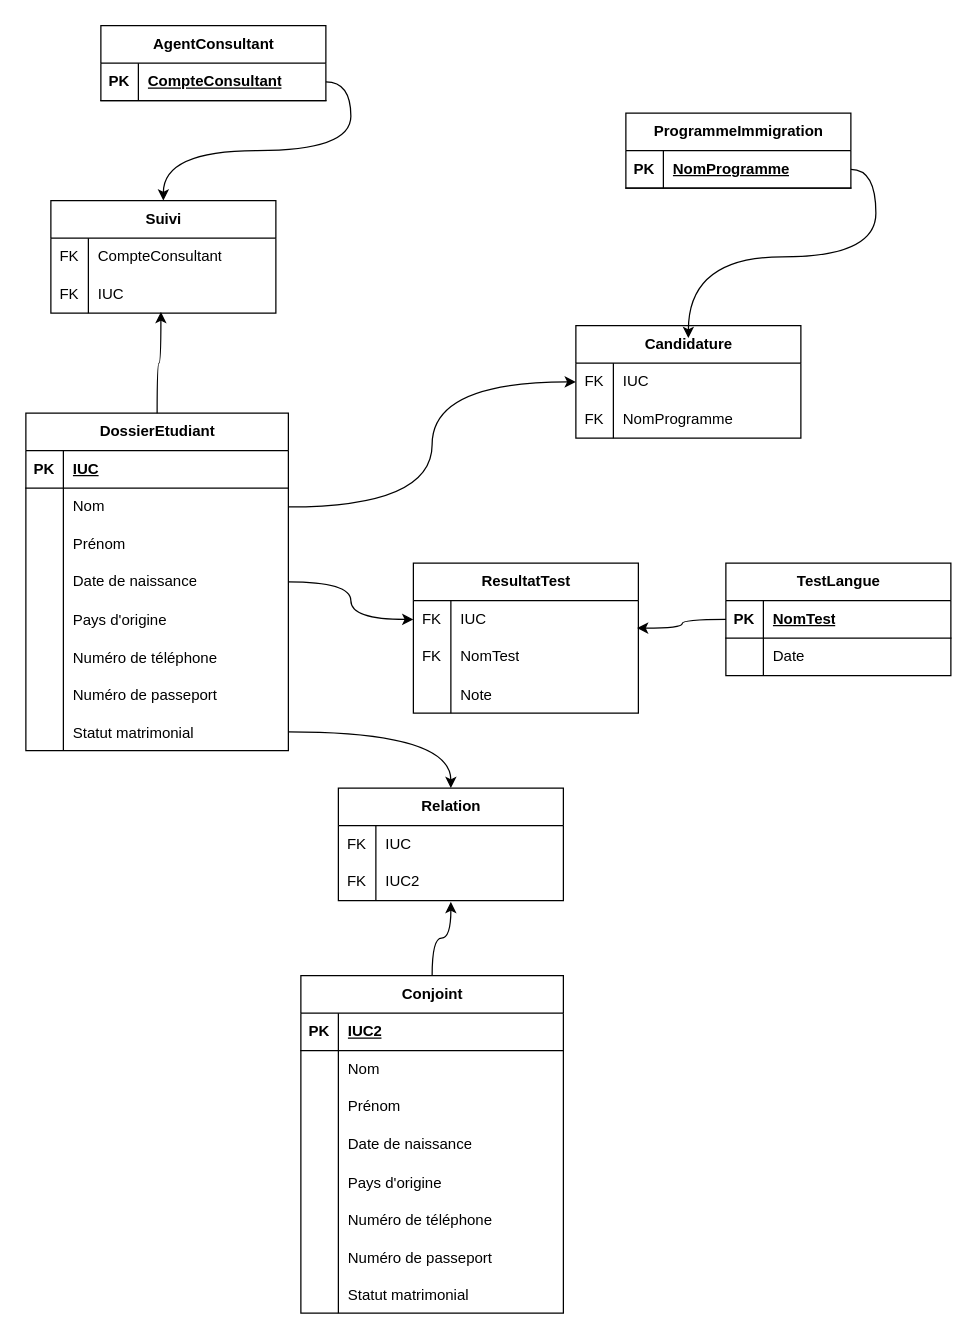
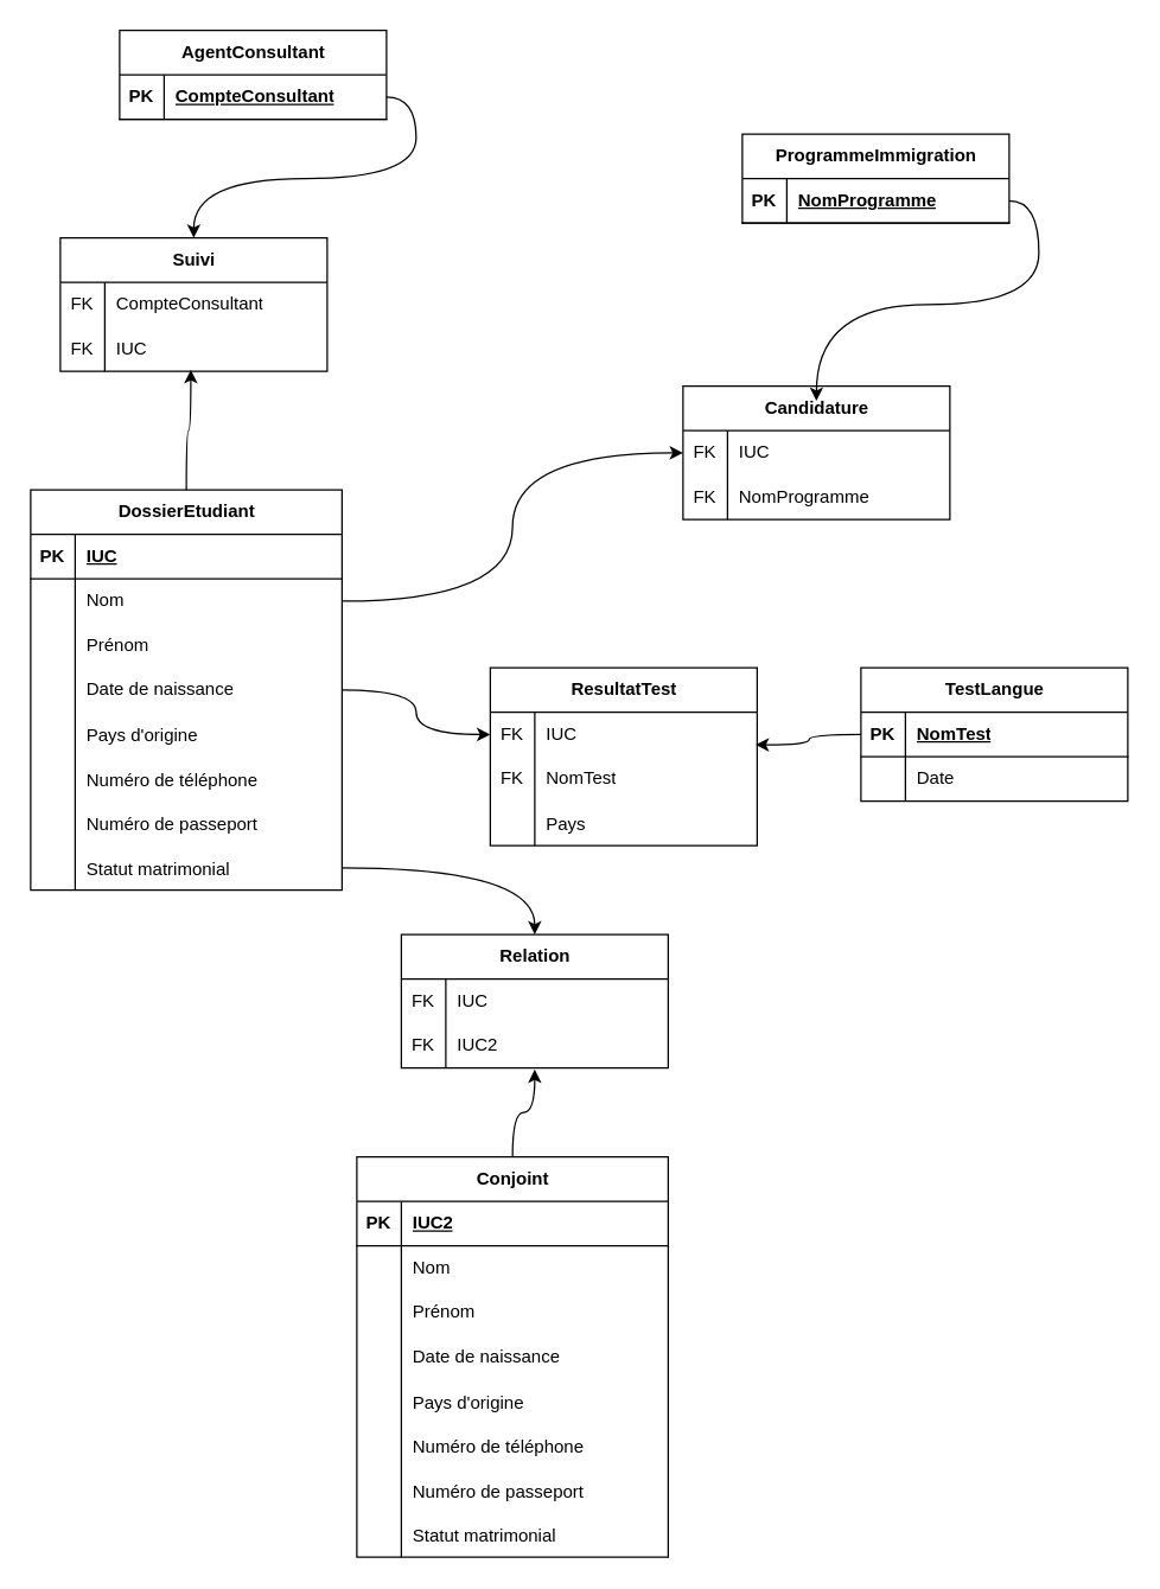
- <mxCell id="104" value="Note" style="shape=partialRectangle;connectable=0;fillColor=none;top=0;left=0;bottom=0;right=0;align=left;spacingLeft=6;overflow=hidden;" vertex="1" parent="102"><mxGeometry x="30" width="150" height="30" as="geometry"><mxRectangle width="150" height="30" as="alternateBounds" /></mxGeometry></mxCell>
+ <mxCell id="104" value="Pays" style="shape=partialRectangle;connectable=0;fillColor=none;top=0;left=0;bottom=0;right=0;align=left;spacingLeft=6;overflow=hidden;" vertex="1" parent="102"><mxGeometry x="30" width="150" height="30" as="geometry"><mxRectangle width="150" height="30" as="alternateBounds" /></mxGeometry></mxCell>
